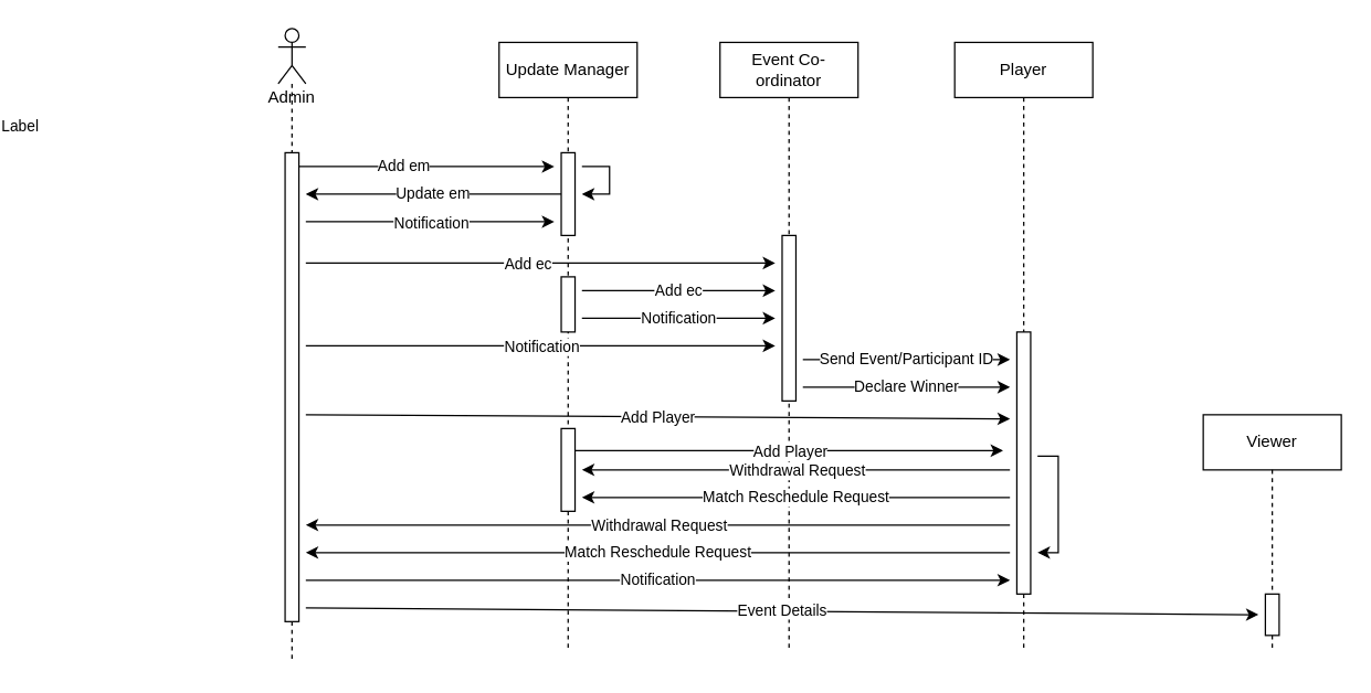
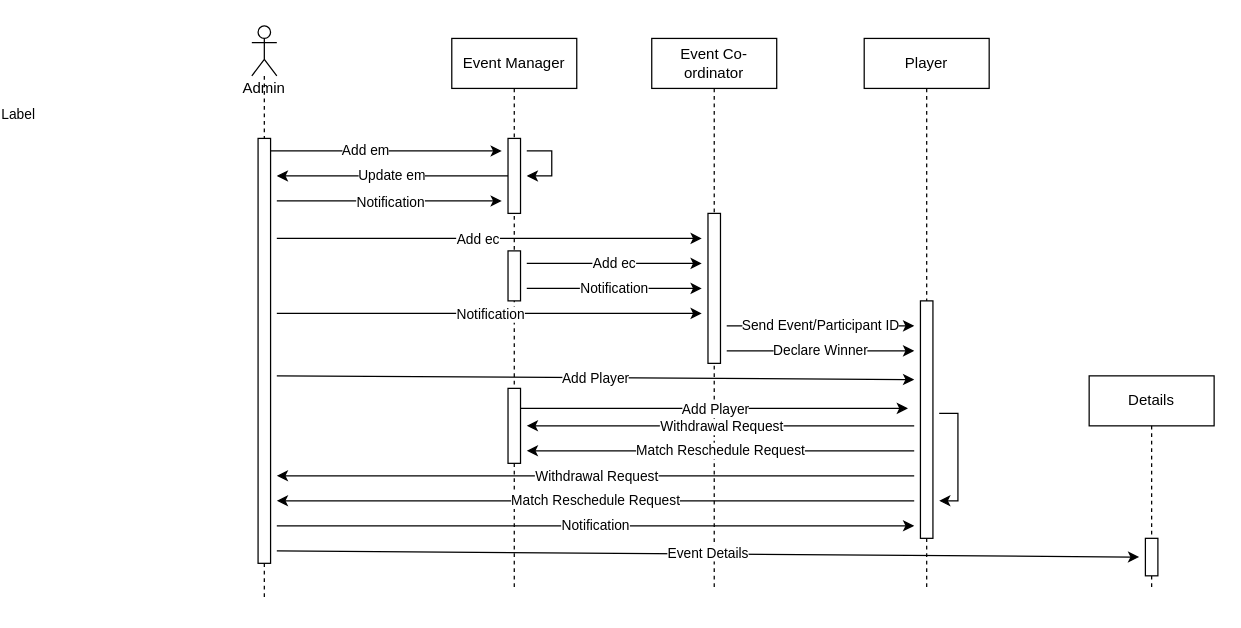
- <mxCell id="15" value="Update Manager" style="shape=umlLifeline;perimeter=lifelinePerimeter;whiteSpace=wrap;html=1;container=1;collapsible=0;recursiveResize=0;outlineConnect=0;" vertex="1" parent="1"><mxGeometry x="180" y="30" width="100" height="440" as="geometry" /></mxCell>
+ <mxCell id="15" value="Event Manager" style="shape=umlLifeline;perimeter=lifelinePerimeter;whiteSpace=wrap;html=1;container=1;collapsible=0;recursiveResize=0;outlineConnect=0;" vertex="1" parent="1"><mxGeometry x="180" y="30" width="100" height="440" as="geometry" /></mxCell>
- <mxCell id="10" value="Viewer" style="shape=umlLifeline;perimeter=lifelinePerimeter;whiteSpace=wrap;html=1;container=1;collapsible=0;recursiveResize=0;outlineConnect=0;" vertex="1" parent="1"><mxGeometry x="690" y="300" width="100" height="170" as="geometry" /></mxCell>
+ <mxCell id="10" value="Details" style="shape=umlLifeline;perimeter=lifelinePerimeter;whiteSpace=wrap;html=1;container=1;collapsible=0;recursiveResize=0;outlineConnect=0;" vertex="1" parent="1"><mxGeometry x="690" y="300" width="100" height="170" as="geometry" /></mxCell>
